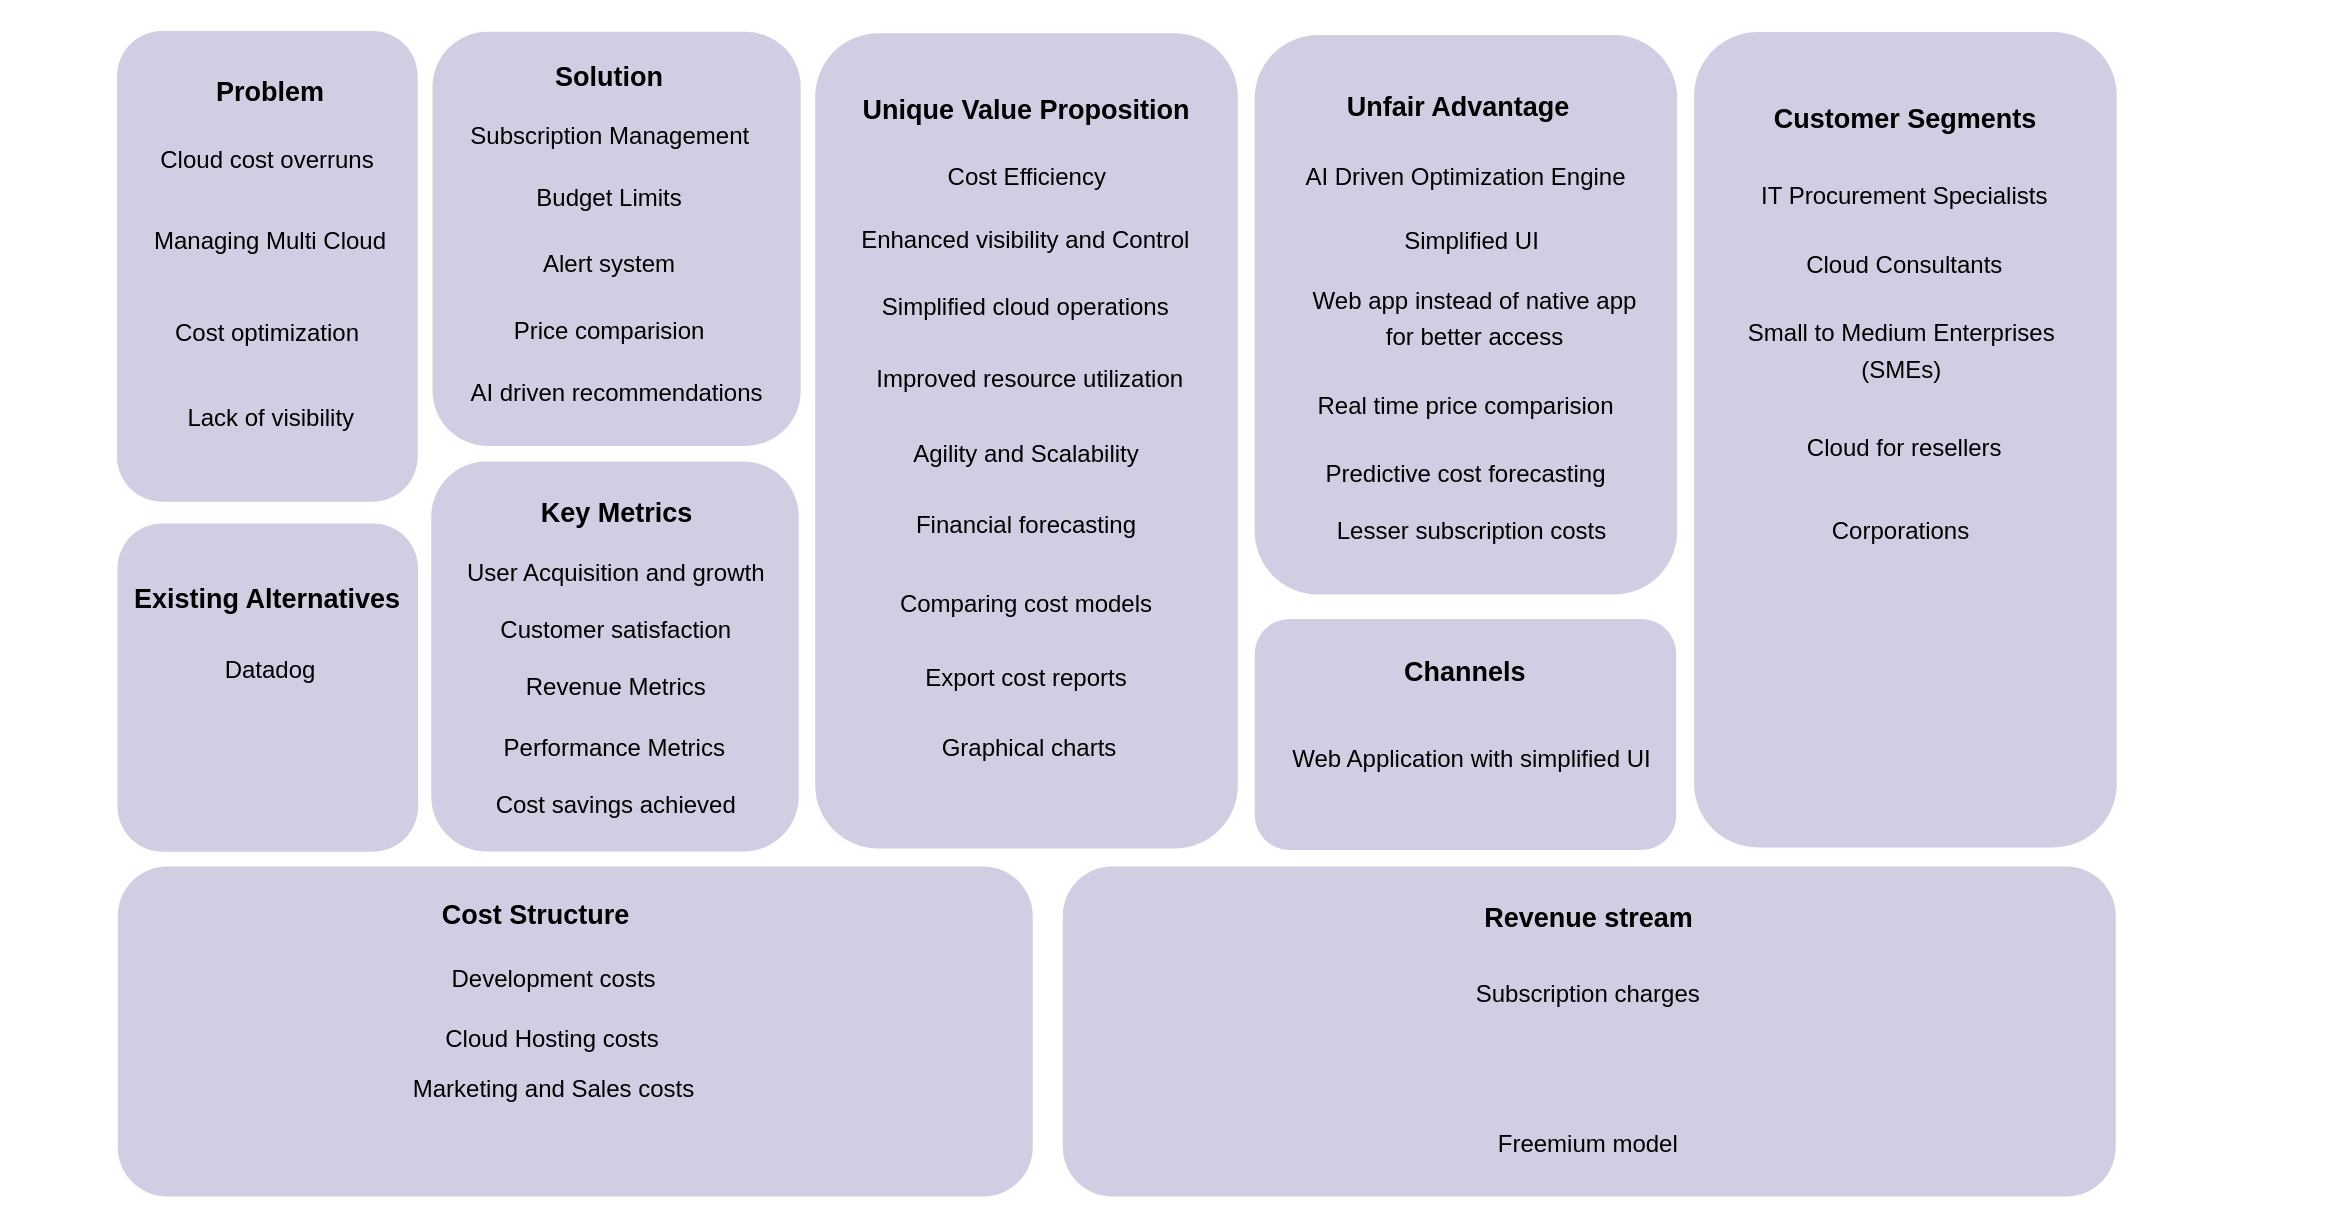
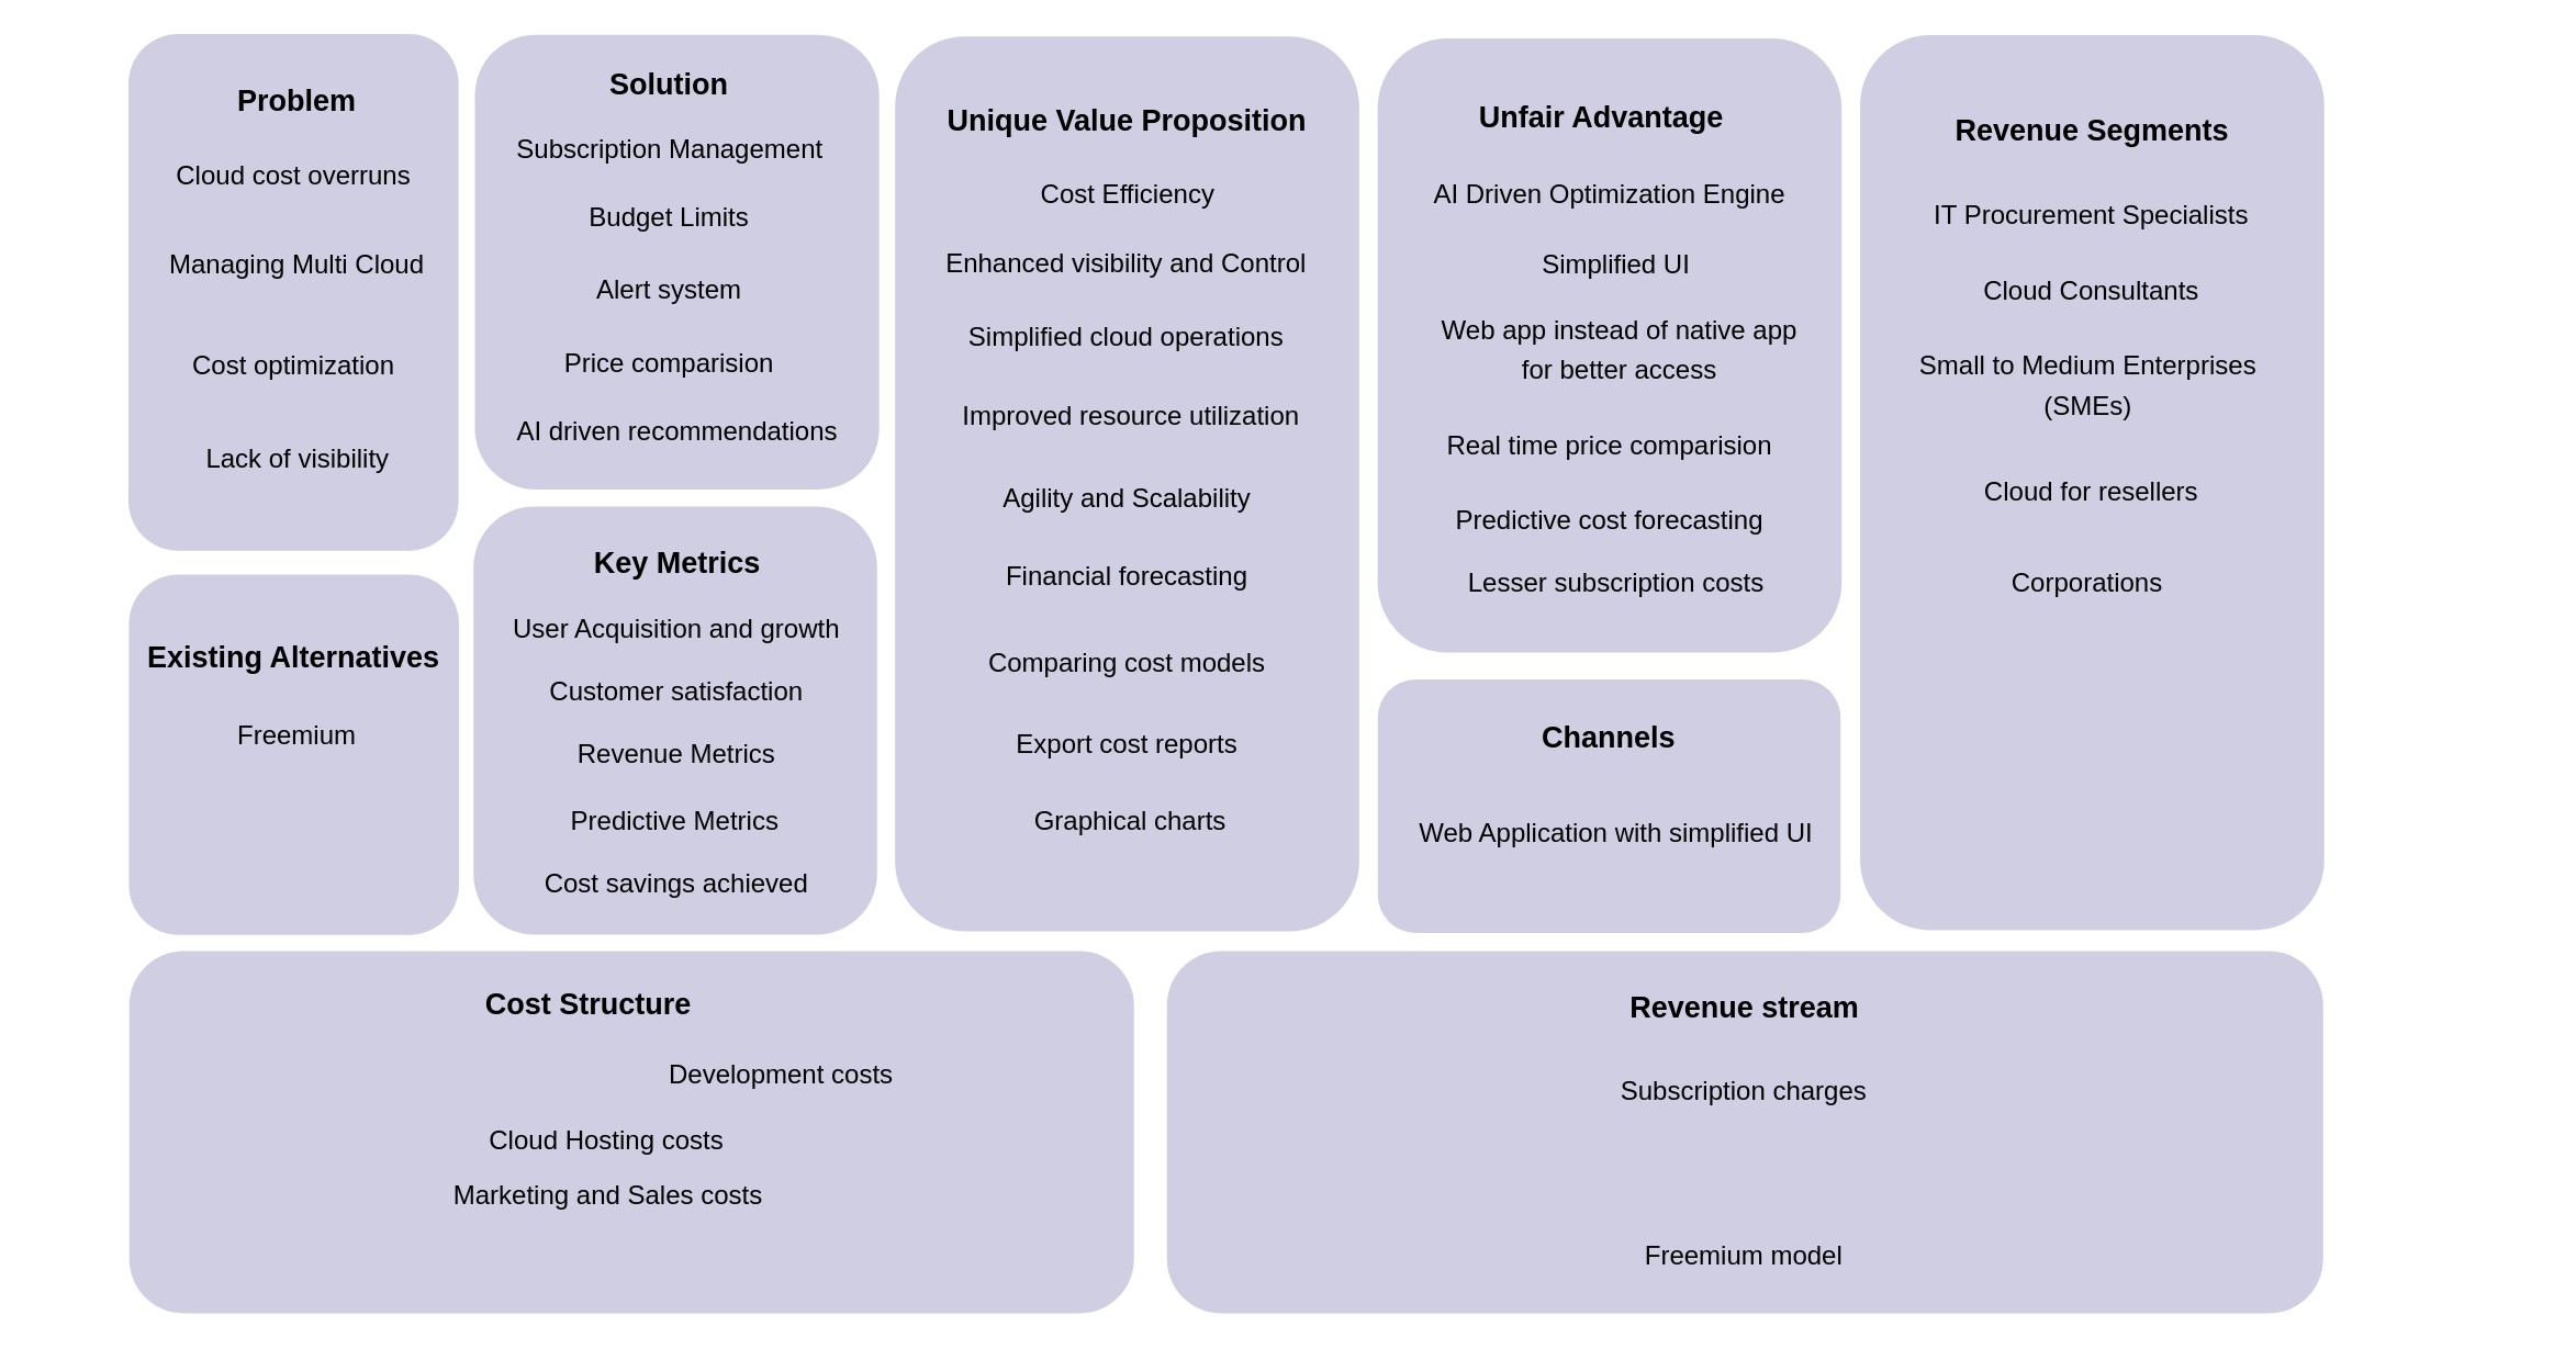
- <mxCell id="10" value="&lt;span style=&quot;font-size: 18px;&quot;&gt;&lt;b&gt;Customer Segments&lt;/b&gt;&lt;/span&gt;" style="text;html=1;align=center;verticalAlign=middle;whiteSpace=wrap;rounded=0;" parent="1" vertex="1"><mxGeometry x="1155.85" y="63.999" width="227.66" height="30.08" as="geometry" /></mxCell>
+ <mxCell id="10" value="&lt;span style=&quot;font-size: 18px;&quot;&gt;&lt;b&gt;Revenue Segments&lt;/b&gt;&lt;/span&gt;" style="text;html=1;align=center;verticalAlign=middle;whiteSpace=wrap;rounded=0;" parent="1" vertex="1"><mxGeometry x="1155.85" y="63.999" width="227.66" height="30.08" as="geometry" /></mxCell>
- <mxCell id="42" value="&lt;span style=&quot;font-size: 16px;&quot;&gt;Datadog&lt;/span&gt;" style="text;html=1;align=center;verticalAlign=middle;whiteSpace=wrap;rounded=0;" vertex="1" parent="39"><mxGeometry x="27.21" y="68.804" width="150.0" height="58.564" as="geometry" /></mxCell>
+ <mxCell id="42" value="&lt;span style=&quot;font-size: 16px;&quot;&gt;Freemium&lt;/span&gt;" style="text;html=1;align=center;verticalAlign=middle;whiteSpace=wrap;rounded=0;" vertex="1" parent="39"><mxGeometry x="27.21" y="68.804" width="150.0" height="58.564" as="geometry" /></mxCell>
- <mxCell id="7" value="&lt;span style=&quot;font-size: 16px;&quot;&gt;Performance Metrics&lt;/span&gt;" style="text;html=1;align=center;verticalAlign=middle;whiteSpace=wrap;rounded=0;" parent="1" vertex="1"><mxGeometry x="302" y="483.36" width="215" height="29.64" as="geometry" /></mxCell>
+ <mxCell id="7" value="&lt;span style=&quot;font-size: 16px;&quot;&gt;Predictive Metrics&lt;/span&gt;" style="text;html=1;align=center;verticalAlign=middle;whiteSpace=wrap;rounded=0;" parent="1" vertex="1"><mxGeometry x="302" y="483.36" width="215" height="29.64" as="geometry" /></mxCell>
- <mxCell id="19" value="&lt;span style=&quot;font-size: 16px;&quot;&gt;Development costs&lt;/span&gt;" style="text;html=1;align=center;verticalAlign=middle;whiteSpace=wrap;rounded=0;" parent="16" vertex="1"><mxGeometry x="150.405" y="60" width="282.42" height="29.64" as="geometry" /></mxCell>
+ <mxCell id="19" value="&lt;span style=&quot;font-size: 16px;&quot;&gt;Development costs&lt;/span&gt;" style="text;html=1;align=center;verticalAlign=middle;whiteSpace=wrap;rounded=0;" parent="16" vertex="1"><mxGeometry x="255.405" y="60" width="282.42" height="29.64" as="geometry" /></mxCell>
